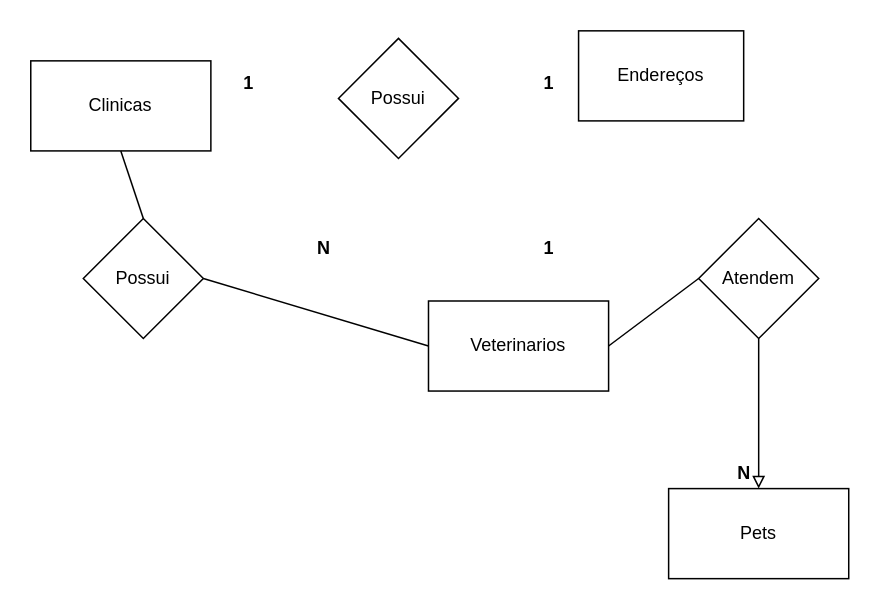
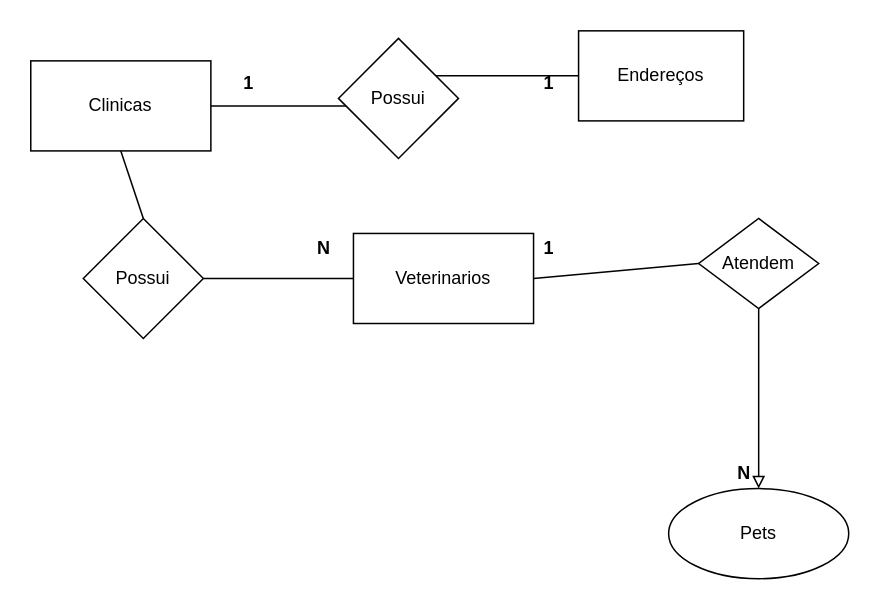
+ <mxCell id="4" style="edgeStyle=orthogonalEdgeStyle;rounded=0;orthogonalLoop=1;jettySize=auto;html=1;entryX=1;entryY=0.5;entryDx=0;entryDy=0;endArrow=none;endFill=0;" parent="1" source="5" target="2" edge="1"><mxGeometry relative="1" as="geometry" /></mxCell>
- <mxCell id="7" value="Atendem" style="rhombus;whiteSpace=wrap;html=1;" parent="1" vertex="1"><mxGeometry x="465" y="145" width="80" height="80" as="geometry" /></mxCell>
+ <mxCell id="7" value="Atendem" style="rhombus;whiteSpace=wrap;html=1;" parent="1" vertex="1"><mxGeometry x="465" y="145" width="80" height="60" as="geometry" /></mxCell>
- <mxCell id="6" value="Veterinarios" style="rounded=0;whiteSpace=wrap;html=1;" parent="1" vertex="1"><mxGeometry x="285" y="200" width="120" height="60" as="geometry" /></mxCell>
+ <mxCell id="6" value="Veterinarios" style="rounded=0;whiteSpace=wrap;html=1;" parent="1" vertex="1"><mxGeometry x="235" y="155" width="120" height="60" as="geometry" /></mxCell>
- <mxCell id="8" value="Pets" style="rounded=0;whiteSpace=wrap;html=1;" parent="1" vertex="1"><mxGeometry x="445" y="325" width="120" height="60" as="geometry" /></mxCell>
+ <mxCell id="8" value="Pets" style="ellipse;whiteSpace=wrap;html=1;" parent="1" vertex="1"><mxGeometry x="445" y="325" width="120" height="60" as="geometry" /></mxCell>
